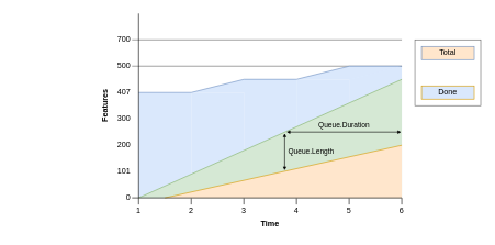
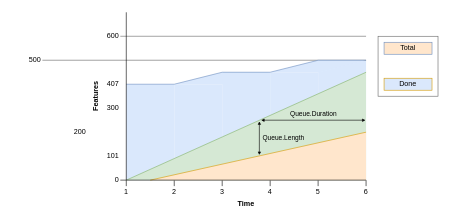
- <mxCell id="15" value="700" style="rounded=0;whiteSpace=wrap;html=1;strokeColor=none;fillColor=none;align=right;" parent="1" vertex="1"><mxGeometry x="160" y="40" width="40" height="40" as="geometry" /></mxCell>
+ <mxCell id="15" value="600" style="rounded=0;whiteSpace=wrap;html=1;strokeColor=none;fillColor=none;align=right;" parent="1" vertex="1"><mxGeometry x="160" y="40" width="40" height="40" as="geometry" /></mxCell>
- <mxCell id="14" value="500" style="rounded=0;whiteSpace=wrap;html=1;strokeColor=none;fillColor=none;align=right;" parent="1" vertex="1"><mxGeometry x="160" y="80" width="40" height="40" as="geometry" /></mxCell>
+ <mxCell id="14" value="500" style="rounded=0;whiteSpace=wrap;html=1;strokeColor=none;fillColor=none;align=right;" parent="1" vertex="1"><mxGeometry x="30" y="80" width="40" height="40" as="geometry" /></mxCell>
- <mxCell id="11" value="200" style="rounded=0;whiteSpace=wrap;html=1;strokeColor=none;fillColor=none;align=right;" parent="1" vertex="1"><mxGeometry x="160" y="200" width="40" height="40" as="geometry" /></mxCell>
+ <mxCell id="11" value="200" style="rounded=0;whiteSpace=wrap;html=1;strokeColor=none;fillColor=none;align=right;" parent="1" vertex="1"><mxGeometry x="105" y="200" width="40" height="40" as="geometry" /></mxCell>
